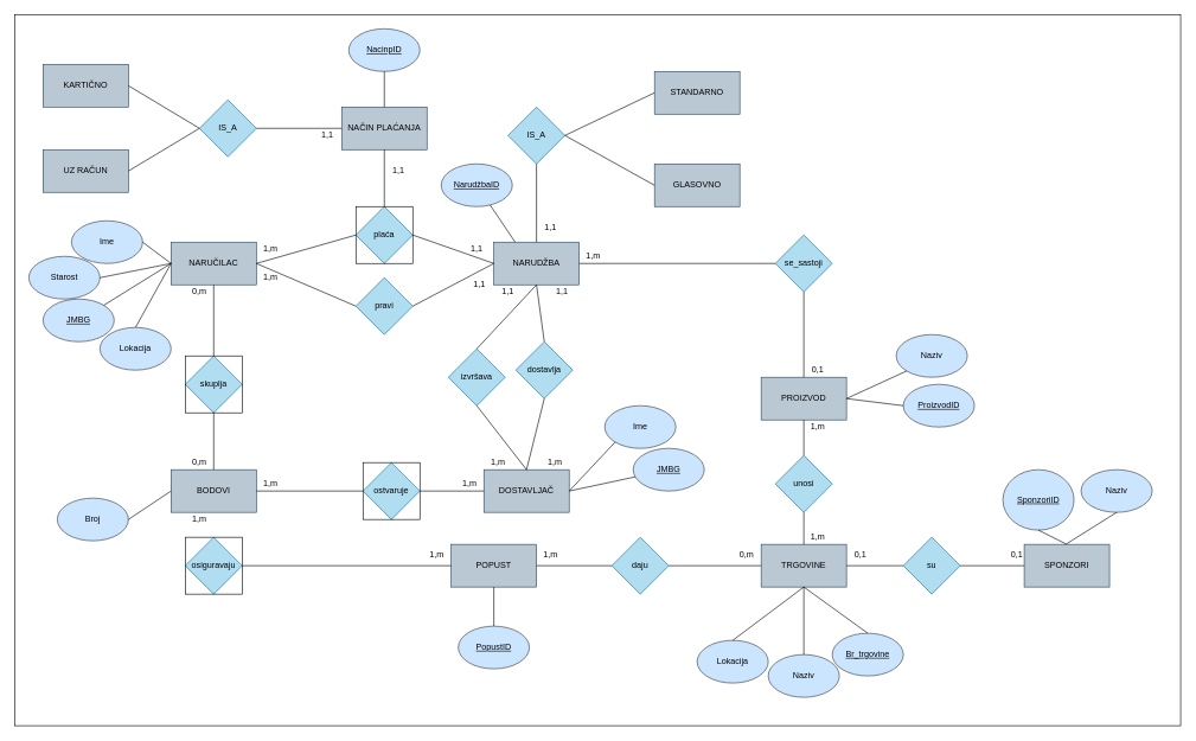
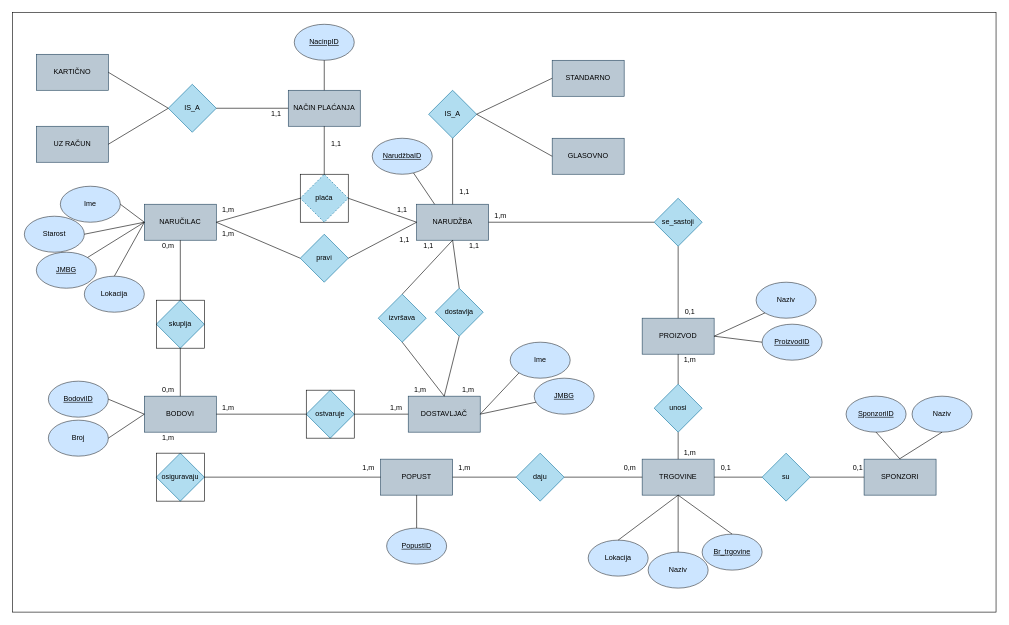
- <mxCell id="6" value="plaća" style="rhombus;whiteSpace=wrap;html=1;fillColor=#b1ddf0;strokeColor=#10739e;" parent="1" vertex="1"><mxGeometry x="500" y="290" width="80" height="80" as="geometry" /></mxCell>
+ <mxCell id="6" value="plaća" style="rhombus;whiteSpace=wrap;html=1;fillColor=#b1ddf0;strokeColor=#10739e;dashed=1;" parent="1" vertex="1"><mxGeometry x="500" y="290" width="80" height="80" as="geometry" /></mxCell>
+ <mxCell id="97" value="&lt;u&gt;BodoviID&lt;/u&gt;" style="ellipse;whiteSpace=wrap;html=1;fillColor=#cce5ff;strokeColor=#36393d;" parent="1" vertex="1"><mxGeometry x="80" y="635" width="100" height="60" as="geometry" /></mxCell>
+ <mxCell id="108" value="" style="endArrow=none;html=1;exitX=1;exitY=0.5;exitDx=0;exitDy=0;entryX=0;entryY=0.5;entryDx=0;entryDy=0;" parent="1" source="97" target="11" edge="1"><mxGeometry width="50" height="50" relative="1" as="geometry"><mxPoint x="470" y="640" as="sourcePoint" /><mxPoint x="520" y="590" as="targetPoint" /></mxGeometry></mxCell>
- <mxCell id="91" value="&lt;u&gt;SponzoriID&lt;/u&gt;" style="ellipse;whiteSpace=wrap;html=1;fillColor=#cce5ff;strokeColor=#36393d;" parent="1" vertex="1"><mxGeometry x="1410" y="660" width="100" height="85" as="geometry" /></mxCell>
+ <mxCell id="91" value="&lt;u&gt;SponzoriID&lt;/u&gt;" style="ellipse;whiteSpace=wrap;html=1;fillColor=#cce5ff;strokeColor=#36393d;" parent="1" vertex="1"><mxGeometry x="1410" y="660" width="100" height="60" as="geometry" /></mxCell>
